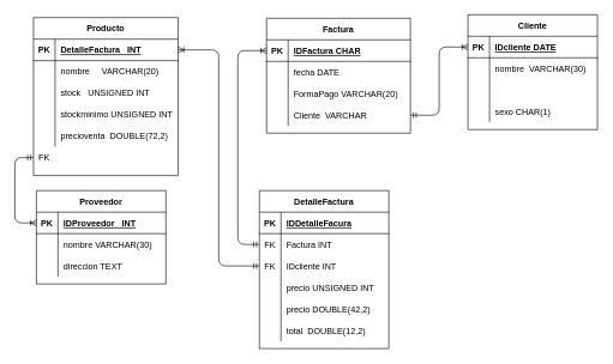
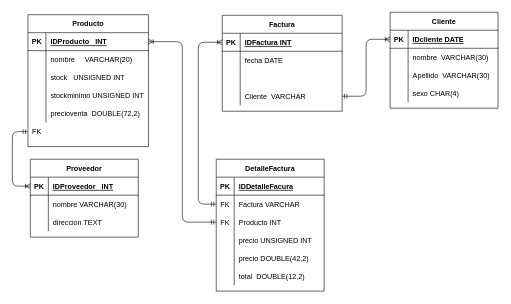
- <mxCell id="18" value="DetalleFactura   INT" style="shape=partialRectangle;connectable=0;fillColor=none;top=0;left=0;bottom=0;right=0;align=left;spacingLeft=6;fontStyle=5;overflow=hidden;" vertex="1" parent="16"><mxGeometry x="30" width="171" height="30" as="geometry" /></mxCell>
+ <mxCell id="18" value="IDProducto   INT" style="shape=partialRectangle;connectable=0;fillColor=none;top=0;left=0;bottom=0;right=0;align=left;spacingLeft=6;fontStyle=5;overflow=hidden;" vertex="1" parent="16"><mxGeometry x="30" width="171" height="30" as="geometry" /></mxCell>
- <mxCell id="5" value="IDFactura CHAR" style="shape=partialRectangle;connectable=0;fillColor=none;top=0;left=0;bottom=0;right=0;align=left;spacingLeft=6;fontStyle=5;overflow=hidden;" vertex="1" parent="3"><mxGeometry x="30" width="170" height="30" as="geometry" /></mxCell>
+ <mxCell id="5" value="IDFactura INT" style="shape=partialRectangle;connectable=0;fillColor=none;top=0;left=0;bottom=0;right=0;align=left;spacingLeft=6;fontStyle=5;overflow=hidden;" vertex="1" parent="3"><mxGeometry x="30" width="170" height="30" as="geometry" /></mxCell>
+ <mxCell id="71" value="Apellido  VARCHAR(30)" style="shape=partialRectangle;connectable=0;fillColor=none;top=0;left=0;bottom=0;right=0;align=left;spacingLeft=6;overflow=hidden;" vertex="1" parent="69"><mxGeometry x="30" width="150" height="30" as="geometry" /></mxCell>
- <mxCell id="11" value="FormaPago VARCHAR(20)" style="shape=partialRectangle;connectable=0;fillColor=none;top=0;left=0;bottom=0;right=0;align=left;spacingLeft=6;overflow=hidden;" vertex="1" parent="9"><mxGeometry x="30" width="170" height="30" as="geometry" /></mxCell>
- <mxCell id="74" value="sexo CHAR(1)" style="shape=partialRectangle;connectable=0;fillColor=none;top=0;left=0;bottom=0;right=0;align=left;spacingLeft=6;overflow=hidden;" vertex="1" parent="72"><mxGeometry x="30" width="150" height="30" as="geometry" /></mxCell>
+ <mxCell id="74" value="sexo CHAR(4)" style="shape=partialRectangle;connectable=0;fillColor=none;top=0;left=0;bottom=0;right=0;align=left;spacingLeft=6;overflow=hidden;" vertex="1" parent="72"><mxGeometry x="30" width="150" height="30" as="geometry" /></mxCell>
- <mxCell id="49" value="Factura INT" style="shape=partialRectangle;connectable=0;fillColor=none;top=0;left=0;bottom=0;right=0;align=left;spacingLeft=6;overflow=hidden;" vertex="1" parent="47"><mxGeometry x="30" width="150" height="30" as="geometry" /></mxCell>
+ <mxCell id="49" value="Factura VARCHAR" style="shape=partialRectangle;connectable=0;fillColor=none;top=0;left=0;bottom=0;right=0;align=left;spacingLeft=6;overflow=hidden;" vertex="1" parent="47"><mxGeometry x="30" width="150" height="30" as="geometry" /></mxCell>
- <mxCell id="52" value="IDcliente INT" style="shape=partialRectangle;connectable=0;fillColor=none;top=0;left=0;bottom=0;right=0;align=left;spacingLeft=6;overflow=hidden;" vertex="1" parent="50"><mxGeometry x="30" width="150" height="30" as="geometry" /></mxCell>
+ <mxCell id="52" value="Producto INT" style="shape=partialRectangle;connectable=0;fillColor=none;top=0;left=0;bottom=0;right=0;align=left;spacingLeft=6;overflow=hidden;" vertex="1" parent="50"><mxGeometry x="30" width="150" height="30" as="geometry" /></mxCell>
